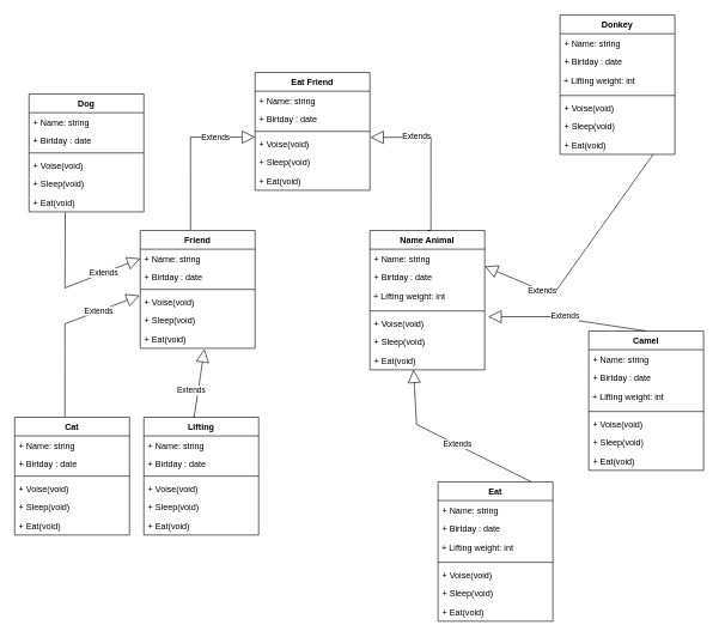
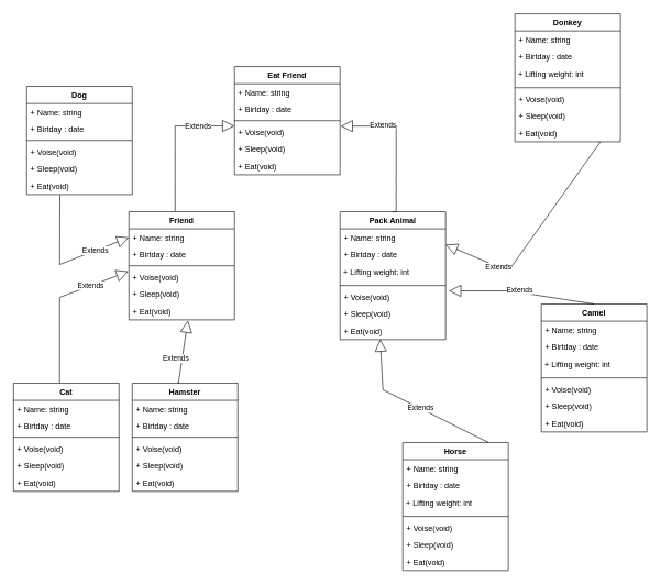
- <mxCell id="17" value="Name Animal" style="swimlane;fontStyle=1;align=center;verticalAlign=top;childLayout=stackLayout;horizontal=1;startSize=26;horizontalStack=0;resizeParent=1;resizeParentMax=0;resizeLast=0;collapsible=1;marginBottom=0;" parent="1" vertex="1"><mxGeometry x="515" y="320" width="160" height="194" as="geometry" /></mxCell>
+ <mxCell id="17" value="Pack Animal" style="swimlane;fontStyle=1;align=center;verticalAlign=top;childLayout=stackLayout;horizontal=1;startSize=26;horizontalStack=0;resizeParent=1;resizeParentMax=0;resizeLast=0;collapsible=1;marginBottom=0;" parent="1" vertex="1"><mxGeometry x="515" y="320" width="160" height="194" as="geometry" /></mxCell>
- <mxCell id="40" value="Lifting" style="swimlane;fontStyle=1;align=center;verticalAlign=top;childLayout=stackLayout;horizontal=1;startSize=26;horizontalStack=0;resizeParent=1;resizeParentMax=0;resizeLast=0;collapsible=1;marginBottom=0;" parent="1" vertex="1"><mxGeometry x="200" y="580" width="160" height="164" as="geometry" /></mxCell>
+ <mxCell id="40" value="Hamster" style="swimlane;fontStyle=1;align=center;verticalAlign=top;childLayout=stackLayout;horizontal=1;startSize=26;horizontalStack=0;resizeParent=1;resizeParentMax=0;resizeLast=0;collapsible=1;marginBottom=0;" parent="1" vertex="1"><mxGeometry x="200" y="580" width="160" height="164" as="geometry" /></mxCell>
- <mxCell id="55" value="Eat" style="swimlane;fontStyle=1;align=center;verticalAlign=top;childLayout=stackLayout;horizontal=1;startSize=26;horizontalStack=0;resizeParent=1;resizeParentMax=0;resizeLast=0;collapsible=1;marginBottom=0;" parent="1" vertex="1"><mxGeometry x="610" y="670" width="160" height="194" as="geometry" /></mxCell>
+ <mxCell id="55" value="Horse" style="swimlane;fontStyle=1;align=center;verticalAlign=top;childLayout=stackLayout;horizontal=1;startSize=26;horizontalStack=0;resizeParent=1;resizeParentMax=0;resizeLast=0;collapsible=1;marginBottom=0;" parent="1" vertex="1"><mxGeometry x="610" y="670" width="160" height="194" as="geometry" /></mxCell>
